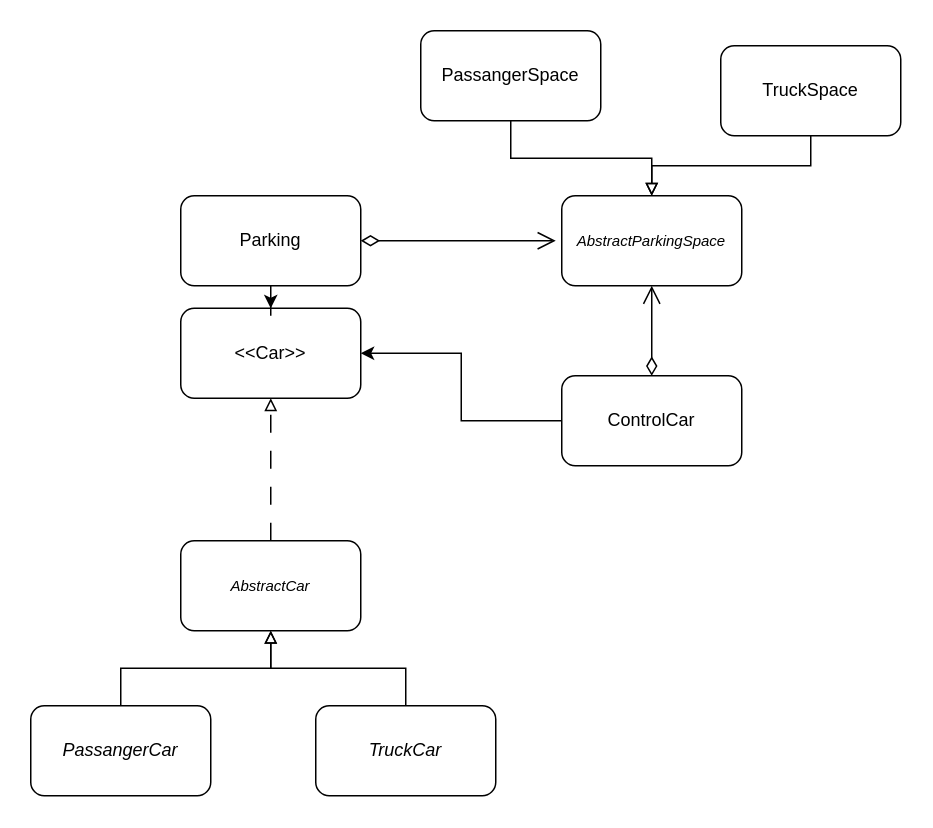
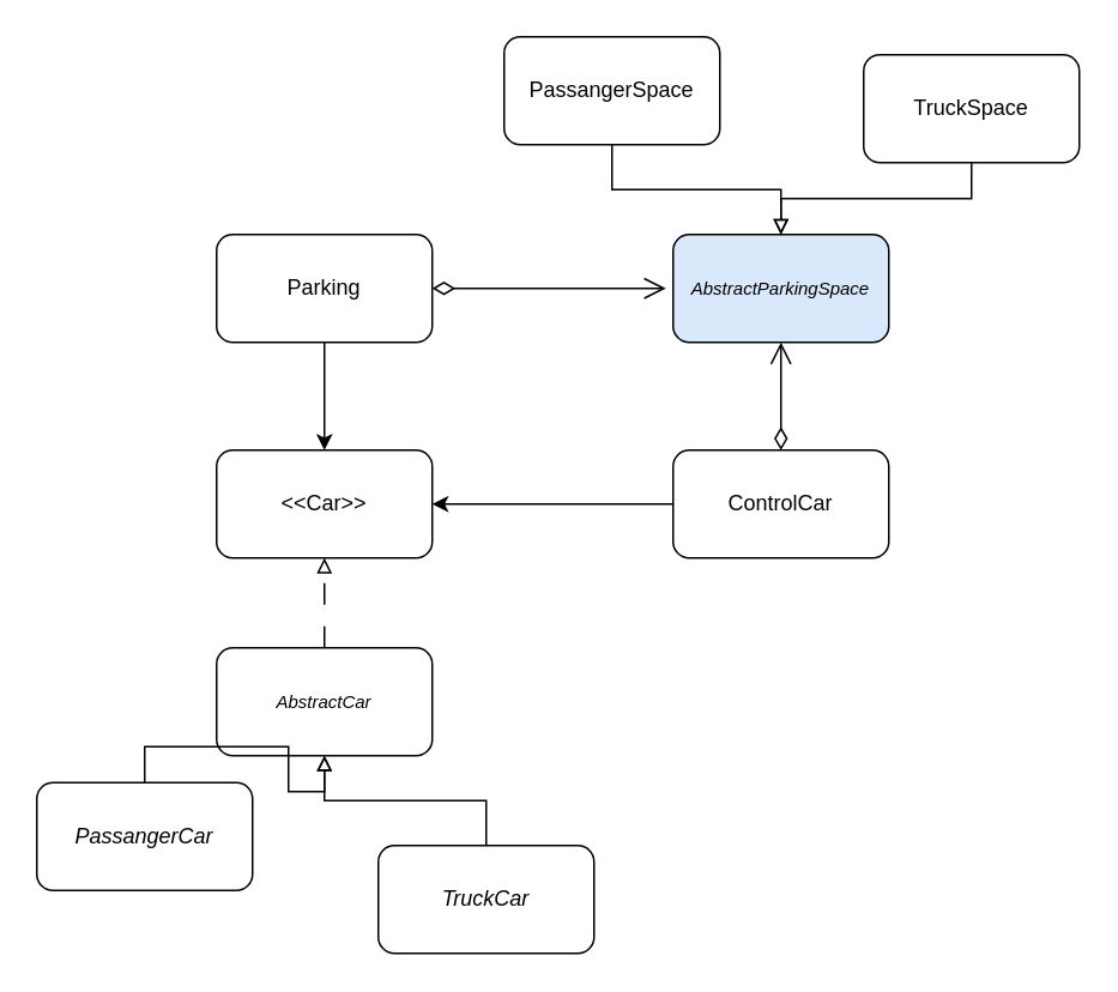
- <mxCell id="15" value="&lt;i&gt;&lt;font style=&quot;font-size: 10px;&quot;&gt;AbstractParkingSpace&lt;/font&gt;&lt;/i&gt;" style="rounded=1;whiteSpace=wrap;html=1;" vertex="1" parent="1"><mxGeometry x="374" y="130" width="120" height="60" as="geometry" /></mxCell>
+ <mxCell id="15" value="&lt;i&gt;&lt;font style=&quot;font-size: 10px;&quot;&gt;AbstractParkingSpace&lt;/font&gt;&lt;/i&gt;" style="rounded=1;whiteSpace=wrap;html=1;fillColor=#dae8fc;" vertex="1" parent="1"><mxGeometry x="374" y="130" width="120" height="60" as="geometry" /></mxCell>
- <mxCell id="2" value="&amp;lt;&amp;lt;Car&amp;gt;&amp;gt;" style="rounded=1;whiteSpace=wrap;html=1;" vertex="1" parent="1"><mxGeometry x="120" y="205" width="120" height="60" as="geometry" /></mxCell>
+ <mxCell id="2" value="&amp;lt;&amp;lt;Car&amp;gt;&amp;gt;" style="rounded=1;whiteSpace=wrap;html=1;" vertex="1" parent="1"><mxGeometry x="120" y="250" width="120" height="60" as="geometry" /></mxCell>
- <mxCell id="6" value="&lt;i&gt;PassangerCar&lt;br&gt;&lt;/i&gt;" style="rounded=1;whiteSpace=wrap;html=1;" vertex="1" parent="1"><mxGeometry x="20" y="470" width="120" height="60" as="geometry" /></mxCell>
+ <mxCell id="6" value="&lt;i&gt;PassangerCar&lt;br&gt;&lt;/i&gt;" style="rounded=1;whiteSpace=wrap;html=1;" vertex="1" parent="1"><mxGeometry x="20" y="435" width="120" height="60" as="geometry" /></mxCell>
